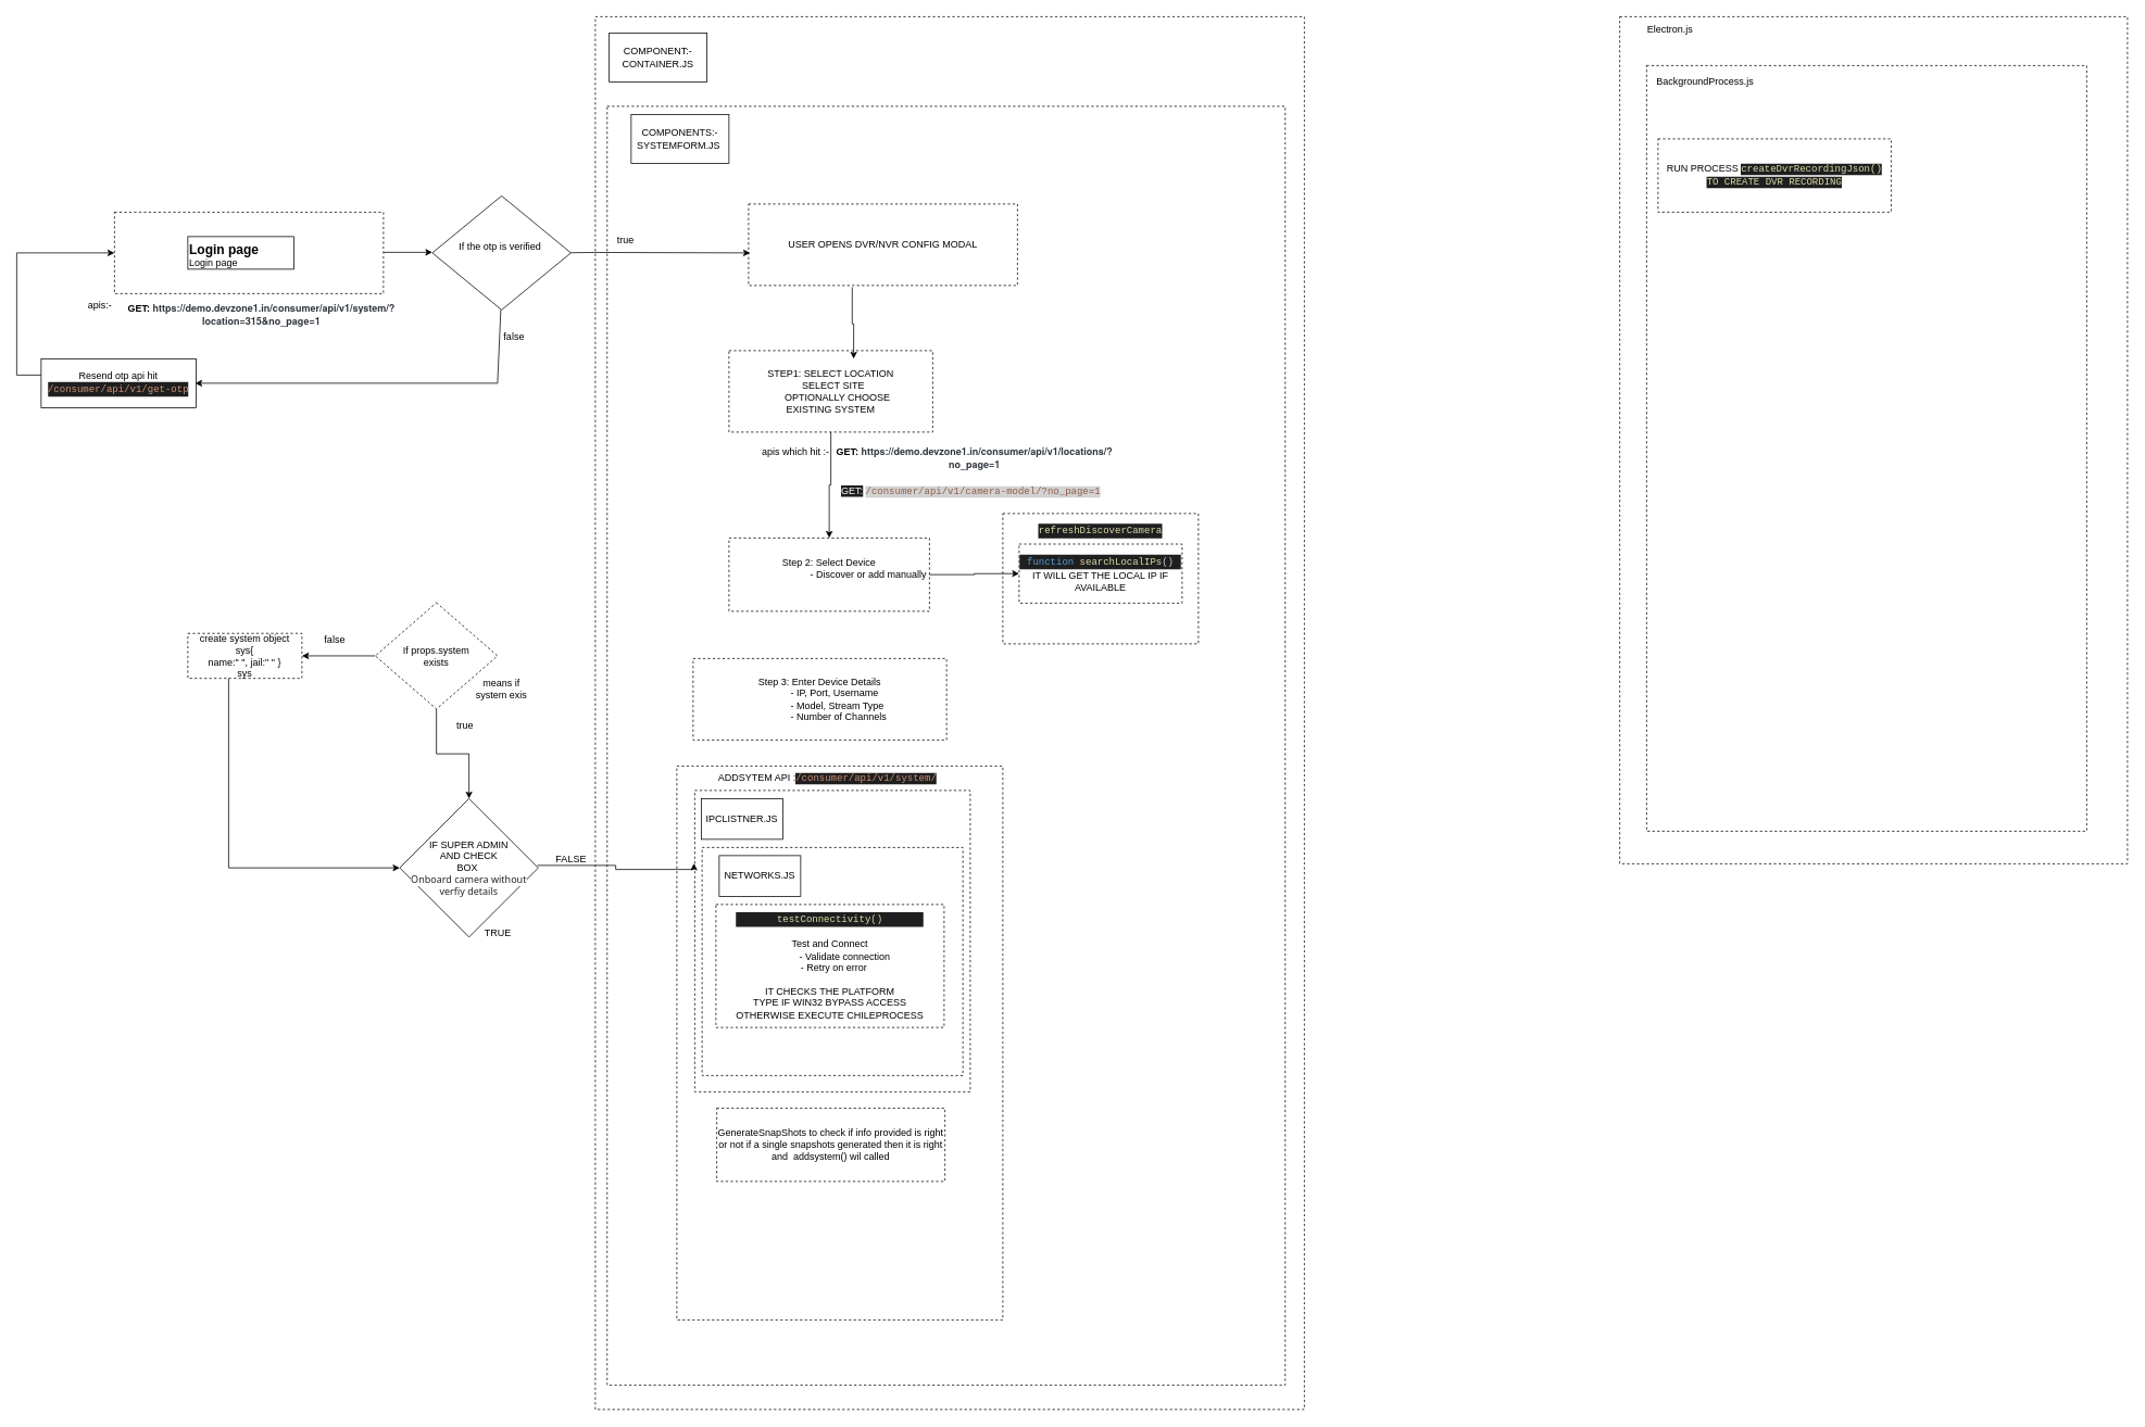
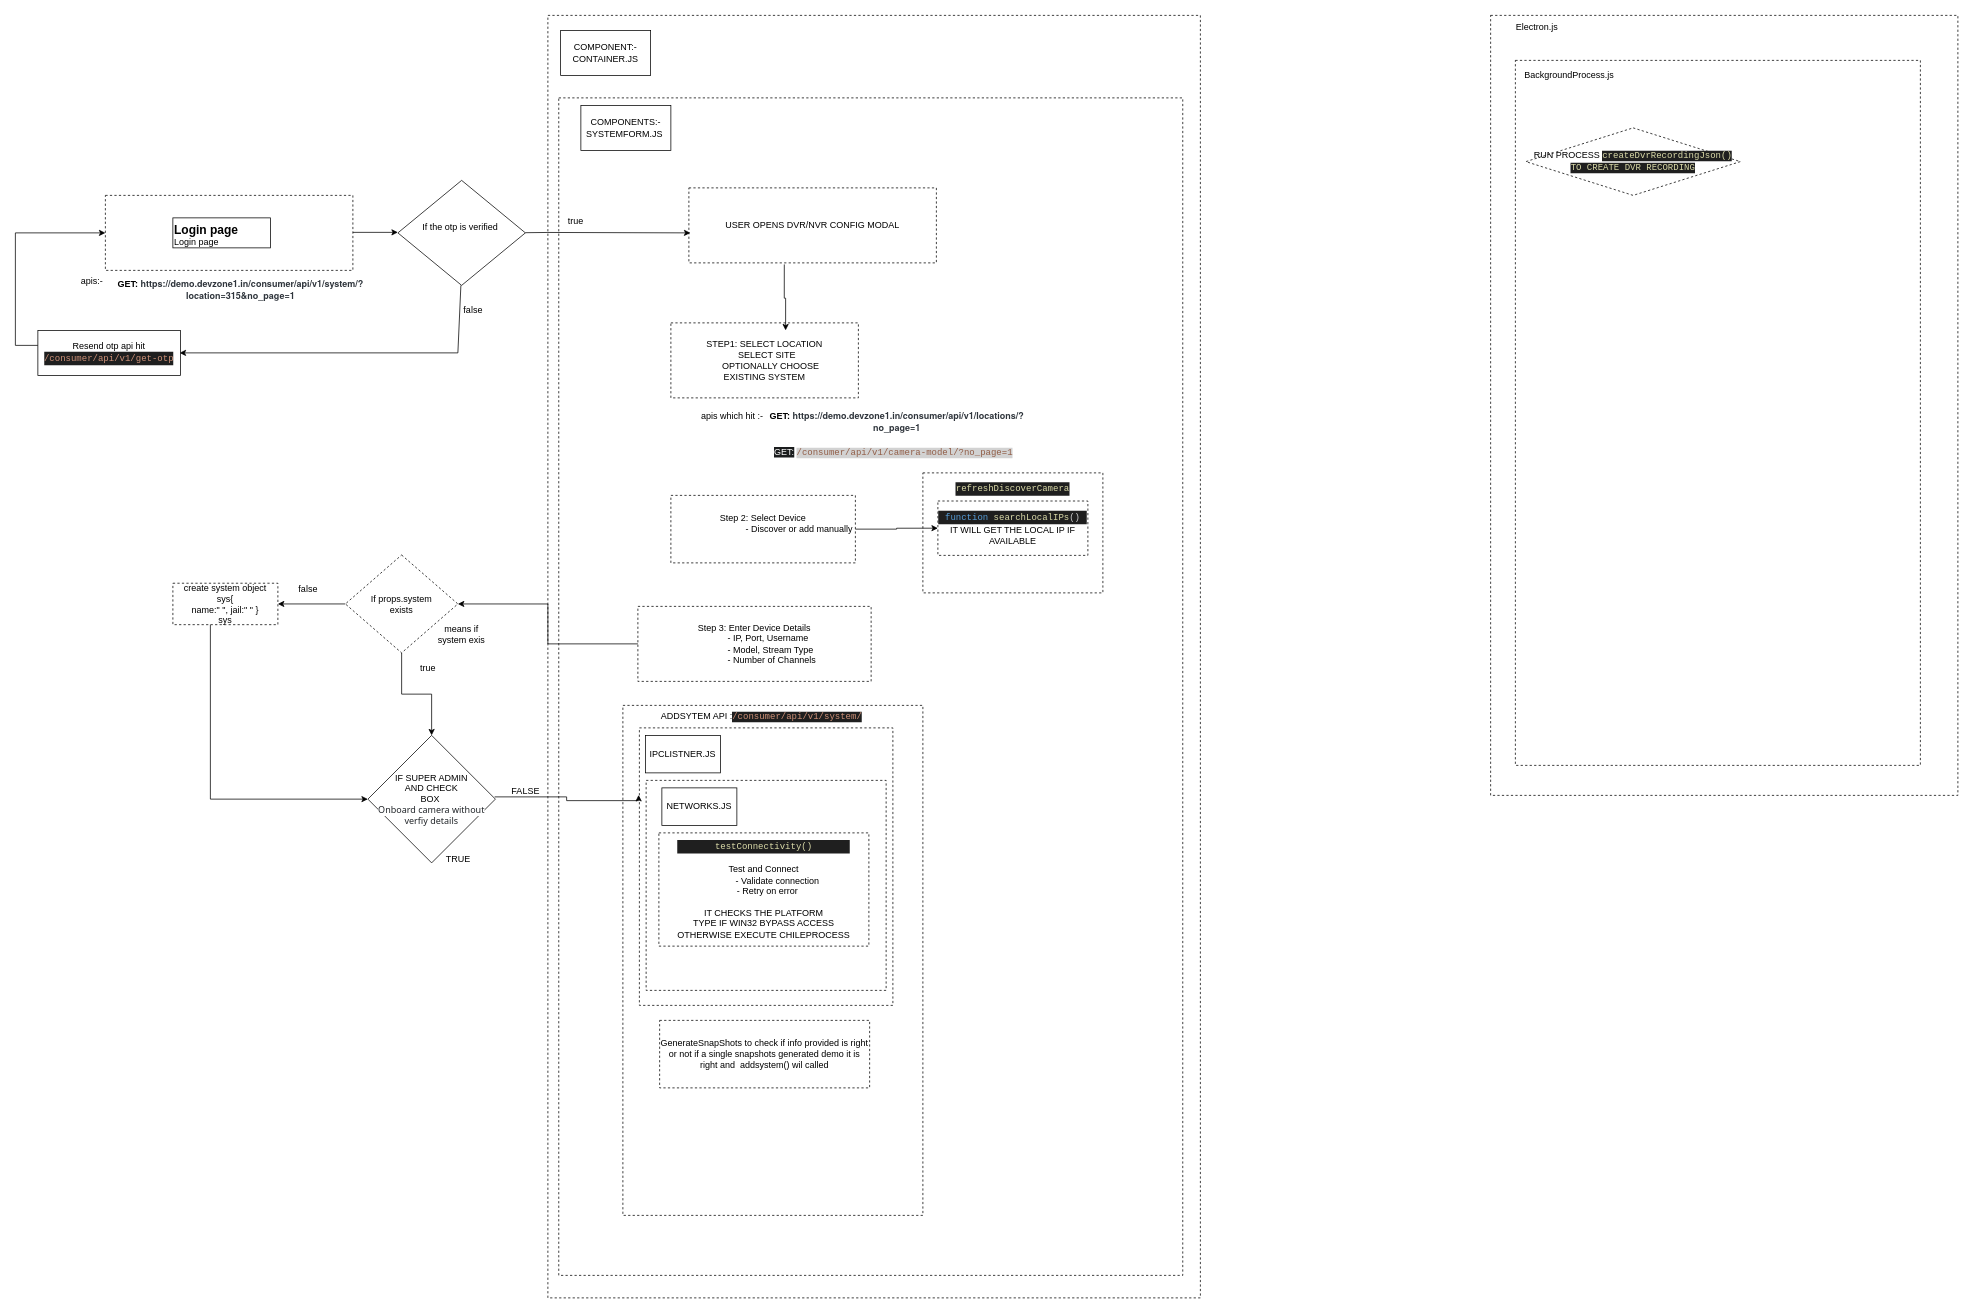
- <mxCell id="57" value="RUN PROCESS&amp;nbsp;&lt;span style=&quot;color: rgb(220, 220, 170); background-color: rgb(31, 31, 31); font-family: Menlo, Monaco, &amp;quot;Courier New&amp;quot;, monospace; white-space: pre;&quot;&gt;createDvrRecordingJson()&lt;/span&gt;&lt;div&gt;&lt;span style=&quot;color: rgb(220, 220, 170); background-color: rgb(31, 31, 31); font-family: Menlo, Monaco, &amp;quot;Courier New&amp;quot;, monospace; white-space: pre;&quot;&gt;TO CREATE DVR RECORDING&lt;/span&gt;&lt;/div&gt;" style="rounded=0;whiteSpace=wrap;html=1;fillColor=none;dashed=1;" vertex="1" parent="1"><mxGeometry x="2034" y="170" width="286" height="90" as="geometry" /></mxCell>
+ <mxCell id="57" value="RUN PROCESS&amp;nbsp;&lt;span style=&quot;color: rgb(220, 220, 170); background-color: rgb(31, 31, 31); font-family: Menlo, Monaco, &amp;quot;Courier New&amp;quot;, monospace; white-space: pre;&quot;&gt;createDvrRecordingJson()&lt;/span&gt;&lt;div&gt;&lt;span style=&quot;color: rgb(220, 220, 170); background-color: rgb(31, 31, 31); font-family: Menlo, Monaco, &amp;quot;Courier New&amp;quot;, monospace; white-space: pre;&quot;&gt;TO CREATE DVR RECORDING&lt;/span&gt;&lt;/div&gt;" style="rhombus;whiteSpace=wrap;html=1;fillColor=none;dashed=1;" vertex="1" parent="1"><mxGeometry x="2034" y="170" width="286" height="90" as="geometry" /></mxCell>
- <mxCell id="20" style="edgeStyle=orthogonalEdgeStyle;rounded=0;orthogonalLoop=1;jettySize=auto;html=1;" parent="1" source="21" target="25" edge="1"><mxGeometry relative="1" as="geometry" /></mxCell>
+ <mxCell id="29" style="edgeStyle=orthogonalEdgeStyle;rounded=0;orthogonalLoop=1;jettySize=auto;html=1;entryX=1;entryY=0.5;entryDx=0;entryDy=0;" parent="1" source="30" target="44" edge="1"><mxGeometry relative="1" as="geometry" /></mxCell>
- <mxCell id="37" value="GenerateSnapShots to check if info provided is right or not if a single snapshots generated then it is right and&amp;nbsp; addsystem() wil called" style="rounded=0;whiteSpace=wrap;html=1;fillColor=none;dashed=1;" parent="1" vertex="1"><mxGeometry x="879" y="1360" width="280" height="90" as="geometry" /></mxCell>
+ <mxCell id="37" value="GenerateSnapShots to check if info provided is right or not if a single snapshots generated demo it is right and&amp;nbsp; addsystem() wil called" style="rounded=0;whiteSpace=wrap;html=1;fillColor=none;dashed=1;" parent="1" vertex="1"><mxGeometry x="879" y="1360" width="280" height="90" as="geometry" /></mxCell>
